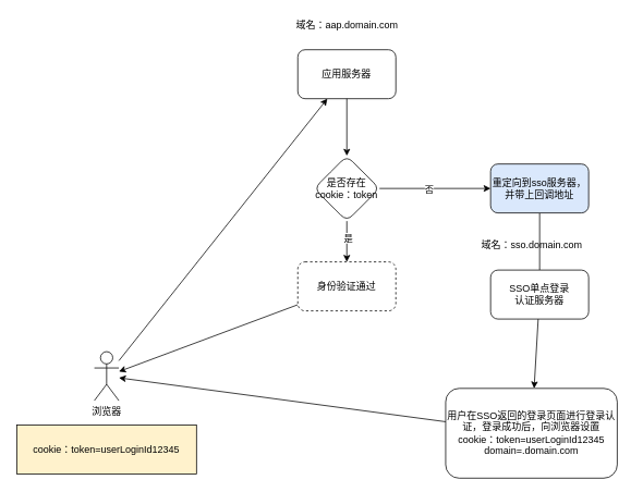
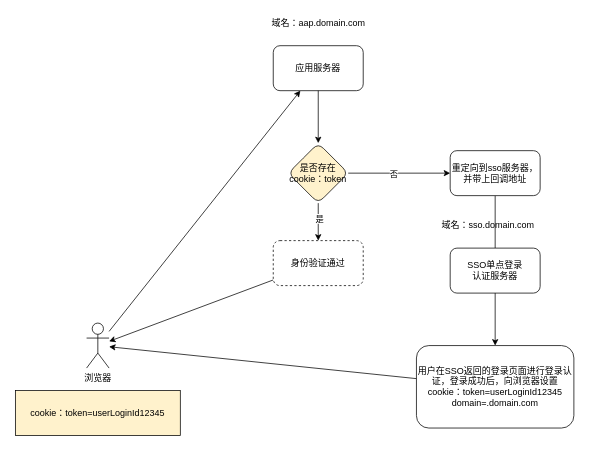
- <mxCell id="17" value="是否存在cookie：token" style="rhombus;whiteSpace=wrap;html=1;rounded=1;" vertex="1" parent="1"><mxGeometry x="384" y="190" width="80" height="80" as="geometry" /></mxCell>
+ <mxCell id="17" value="是否存在cookie：token" style="rhombus;whiteSpace=wrap;html=1;rounded=1;fillColor=#fff2cc;" vertex="1" parent="1"><mxGeometry x="384" y="190" width="80" height="80" as="geometry" /></mxCell>
- <mxCell id="21" value="重定向到sso服务器，并带上回调地址" style="whiteSpace=wrap;html=1;rounded=1;fillColor=#dae8fc;" vertex="1" parent="1"><mxGeometry x="600" y="200" width="120" height="60" as="geometry" /></mxCell>
+ <mxCell id="21" value="重定向到sso服务器，并带上回调地址" style="whiteSpace=wrap;html=1;rounded=1;" vertex="1" parent="1"><mxGeometry x="600" y="200" width="120" height="60" as="geometry" /></mxCell>
- <mxCell id="23" value="用户在SSO返回的登录页面进行登录认证，登录成功后，向浏览器设置cookie：token=userLoginId12345 domain=.domain.com" style="whiteSpace=wrap;html=1;rounded=1;" vertex="1" parent="1"><mxGeometry x="545" y="475" width="210" height="110" as="geometry" /></mxCell>
+ <mxCell id="23" value="用户在SSO返回的登录页面进行登录认证，登录成功后，向浏览器设置cookie：token=userLoginId12345 domain=.domain.com" style="whiteSpace=wrap;html=1;rounded=1;" vertex="1" parent="1"><mxGeometry x="555" y="460" width="210" height="110" as="geometry" /></mxCell>
